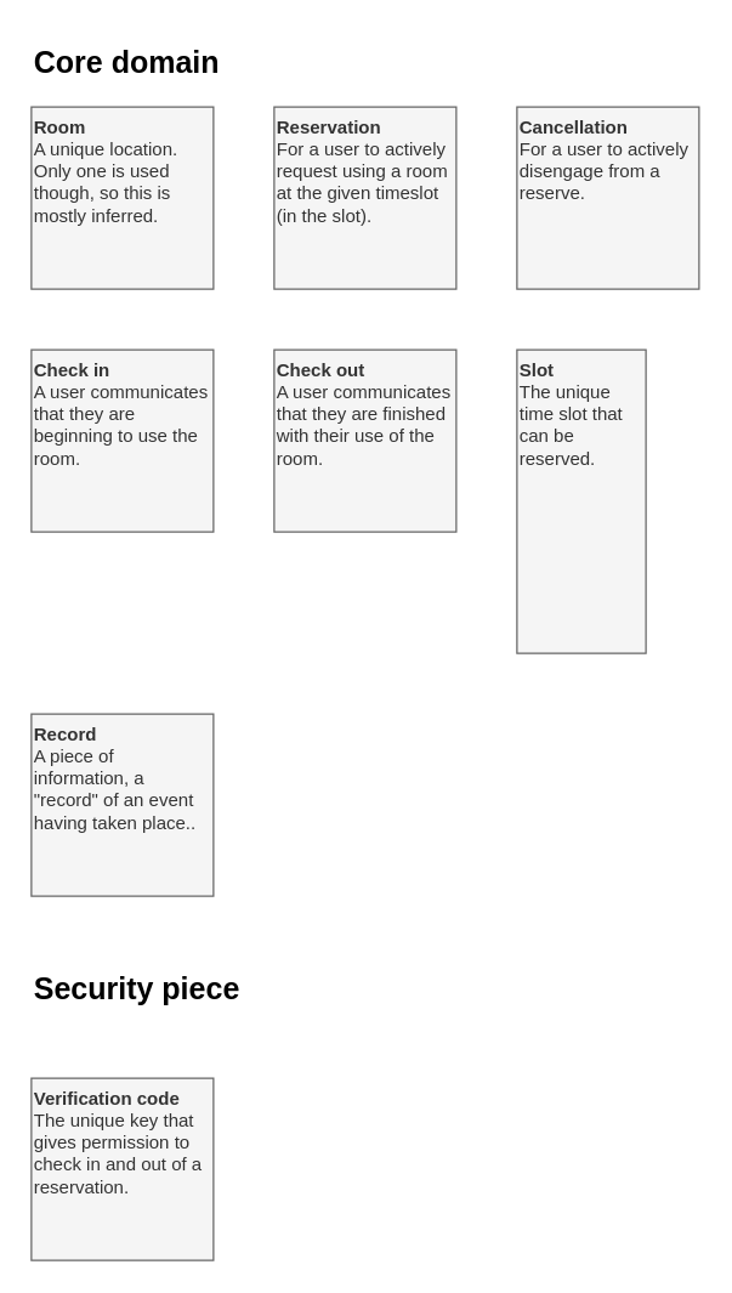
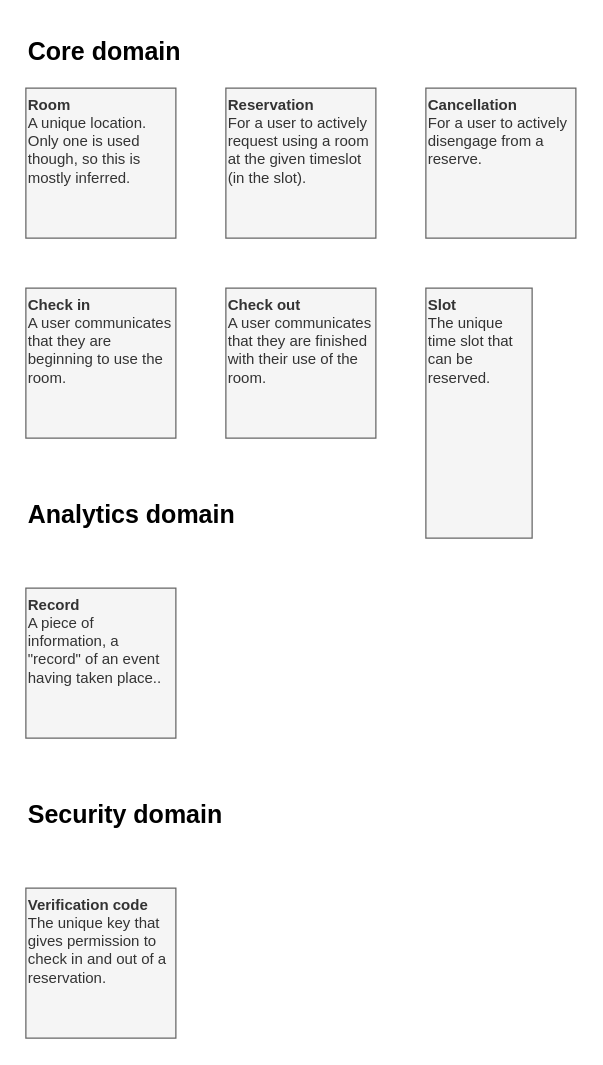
+ <mxCell id="7" value="&lt;font style=&quot;font-size: 20px&quot;&gt;&lt;b&gt;Analytics domain&lt;/b&gt;&lt;/font&gt;" style="text;html=1;strokeColor=none;fillColor=none;align=left;verticalAlign=middle;whiteSpace=wrap;rounded=0;" parent="1" vertex="1"><mxGeometry x="20" y="390" width="240" height="40" as="geometry" /></mxCell>
- <mxCell id="11" value="&lt;font style=&quot;font-size: 20px&quot;&gt;&lt;b&gt;Security piece&lt;/b&gt;&lt;/font&gt;" style="text;html=1;strokeColor=none;fillColor=none;align=left;verticalAlign=middle;whiteSpace=wrap;rounded=0;" parent="1" vertex="1"><mxGeometry x="20" y="630" width="240" height="40" as="geometry" /></mxCell>
+ <mxCell id="11" value="&lt;font style=&quot;font-size: 20px&quot;&gt;&lt;b&gt;Security domain&lt;/b&gt;&lt;/font&gt;" style="text;html=1;strokeColor=none;fillColor=none;align=left;verticalAlign=middle;whiteSpace=wrap;rounded=0;" parent="1" vertex="1"><mxGeometry x="20" y="630" width="240" height="40" as="geometry" /></mxCell>
